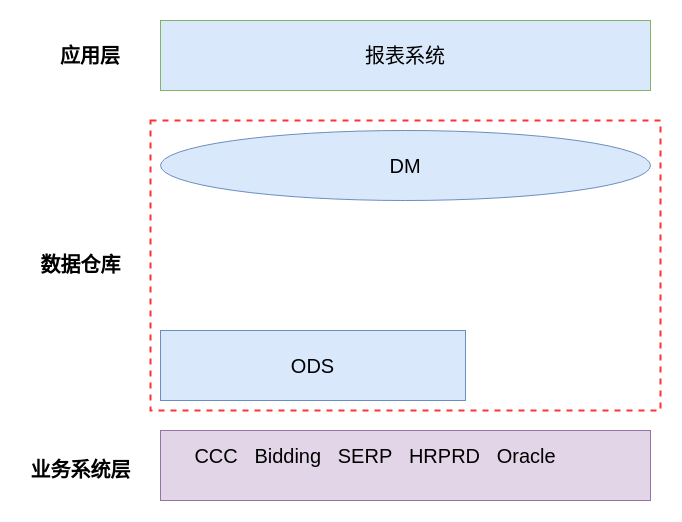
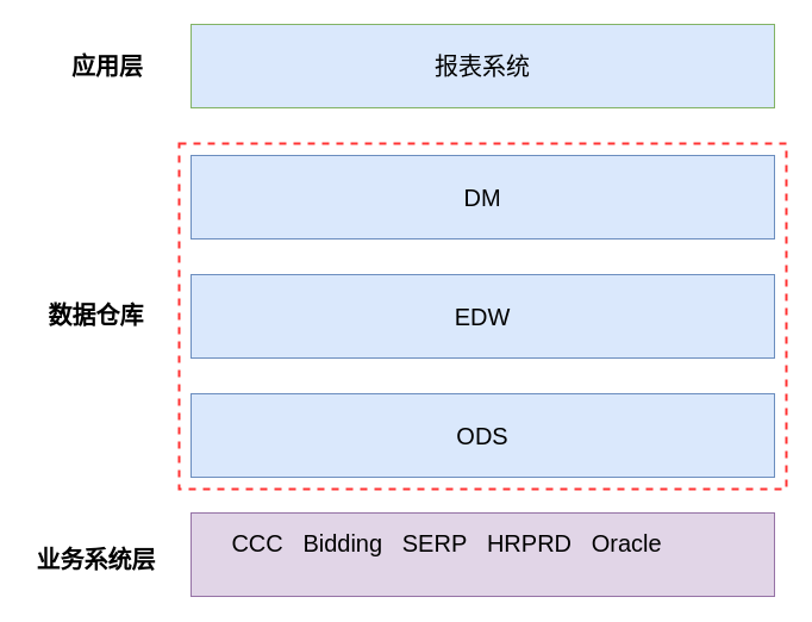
- <mxCell id="7" value="&lt;font style=&quot;font-size: 20px&quot;&gt;DM&lt;/font&gt;" style="ellipse;whiteSpace=wrap;html=1;fillColor=#dae8fc;strokeColor=#6c8ebf;" parent="1" vertex="1"><mxGeometry x="160" y="130" width="490" height="70" as="geometry" /></mxCell>
+ <mxCell id="7" value="&lt;font style=&quot;font-size: 20px&quot;&gt;DM&lt;/font&gt;" style="whiteSpace=wrap;html=1;fillColor=#dae8fc;strokeColor=#6c8ebf;" parent="1" vertex="1"><mxGeometry x="160" y="130" width="490" height="70" as="geometry" /></mxCell>
+ <mxCell id="3" value="&lt;font style=&quot;font-size: 20px&quot;&gt;EDW&lt;/font&gt;" style="whiteSpace=wrap;html=1;fillColor=#dae8fc;strokeColor=#6c8ebf;" parent="1" vertex="1"><mxGeometry x="160" y="230" width="490" height="70" as="geometry" /></mxCell>
- <mxCell id="4" value="&lt;font style=&quot;font-size: 20px&quot;&gt;ODS&lt;/font&gt;" style="whiteSpace=wrap;html=1;fillColor=#dae8fc;strokeColor=#6c8ebf;" parent="1" vertex="1"><mxGeometry x="160" y="330" width="305" height="70" as="geometry" /></mxCell>
+ <mxCell id="4" value="&lt;font style=&quot;font-size: 20px&quot;&gt;ODS&lt;/font&gt;" style="whiteSpace=wrap;html=1;fillColor=#dae8fc;strokeColor=#6c8ebf;" parent="1" vertex="1"><mxGeometry x="160" y="330" width="490" height="70" as="geometry" /></mxCell>
